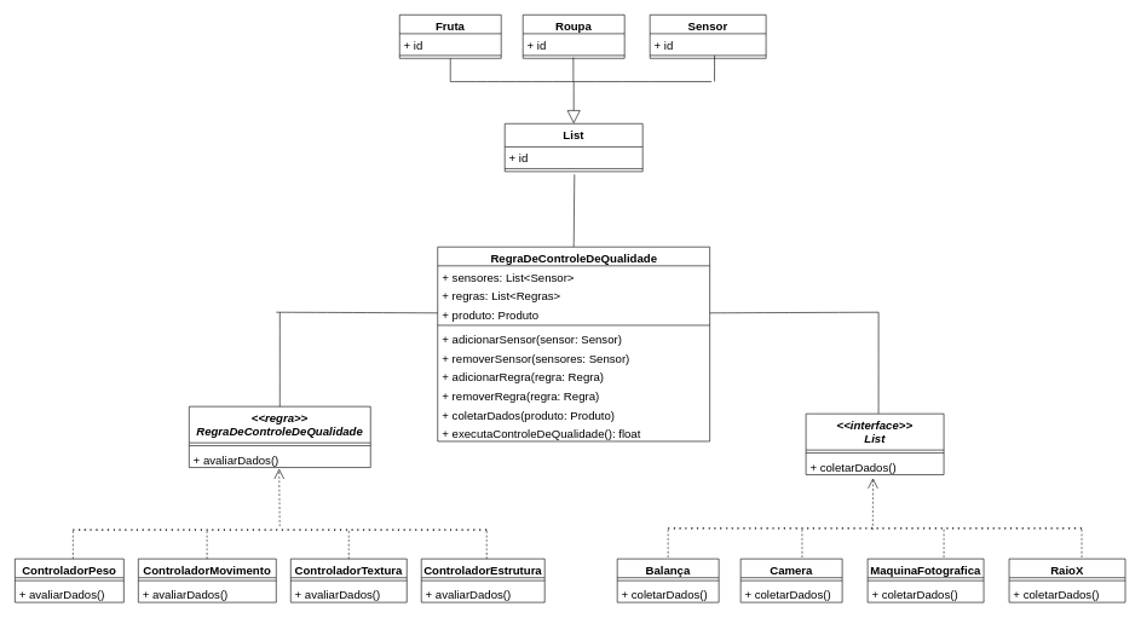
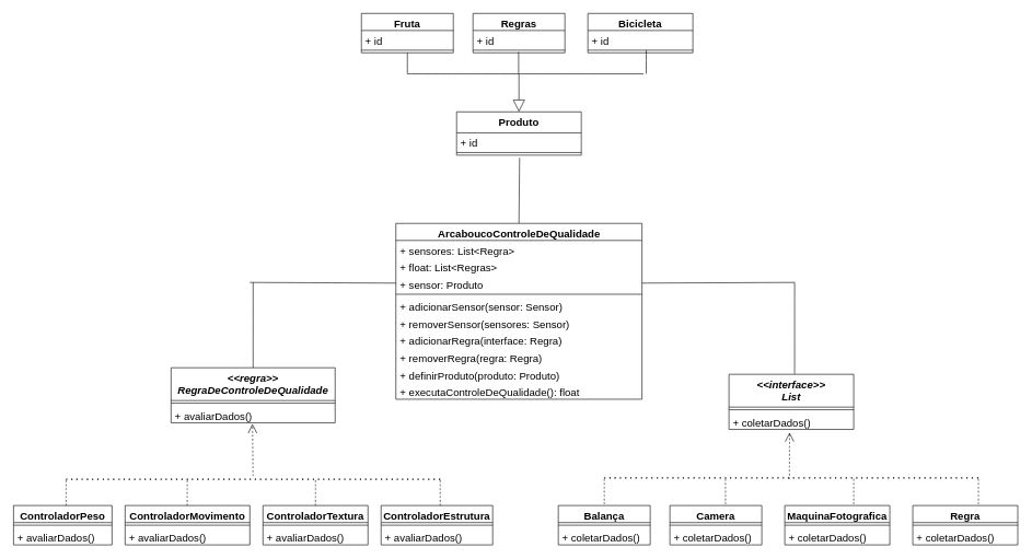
- <mxCell id="58" value="Roupa" style="swimlane;fontStyle=1;align=center;verticalAlign=top;childLayout=stackLayout;horizontal=1;startSize=26;horizontalStack=0;resizeParent=1;resizeParentMax=0;resizeLast=0;collapsible=1;marginBottom=0;whiteSpace=wrap;html=1;fontSize=16;" vertex="1" parent="1"><mxGeometry x="720" y="20" width="140" height="60" as="geometry" /></mxCell>
+ <mxCell id="58" value="Regras" style="swimlane;fontStyle=1;align=center;verticalAlign=top;childLayout=stackLayout;horizontal=1;startSize=26;horizontalStack=0;resizeParent=1;resizeParentMax=0;resizeLast=0;collapsible=1;marginBottom=0;whiteSpace=wrap;html=1;fontSize=16;" vertex="1" parent="1"><mxGeometry x="720" y="20" width="140" height="60" as="geometry" /></mxCell>
- <mxCell id="49" value="Sensor" style="swimlane;fontStyle=1;align=center;verticalAlign=top;childLayout=stackLayout;horizontal=1;startSize=26;horizontalStack=0;resizeParent=1;resizeParentMax=0;resizeLast=0;collapsible=1;marginBottom=0;whiteSpace=wrap;html=1;fontSize=16;" vertex="1" parent="1"><mxGeometry x="895" y="20" width="160" height="60" as="geometry" /></mxCell>
+ <mxCell id="49" value="Bicicleta" style="swimlane;fontStyle=1;align=center;verticalAlign=top;childLayout=stackLayout;horizontal=1;startSize=26;horizontalStack=0;resizeParent=1;resizeParentMax=0;resizeLast=0;collapsible=1;marginBottom=0;whiteSpace=wrap;html=1;fontSize=16;" vertex="1" parent="1"><mxGeometry x="895" y="20" width="160" height="60" as="geometry" /></mxCell>
- <mxCell id="52" value="List" style="swimlane;fontStyle=1;align=center;verticalAlign=top;childLayout=stackLayout;horizontal=1;startSize=32;horizontalStack=0;resizeParent=1;resizeParentMax=0;resizeLast=0;collapsible=1;marginBottom=0;whiteSpace=wrap;html=1;fontSize=16;" vertex="1" parent="1"><mxGeometry x="695" y="170" width="190" height="66" as="geometry" /></mxCell>
+ <mxCell id="52" value="Produto" style="swimlane;fontStyle=1;align=center;verticalAlign=top;childLayout=stackLayout;horizontal=1;startSize=32;horizontalStack=0;resizeParent=1;resizeParentMax=0;resizeLast=0;collapsible=1;marginBottom=0;whiteSpace=wrap;html=1;fontSize=16;" vertex="1" parent="1"><mxGeometry x="695" y="170" width="190" height="66" as="geometry" /></mxCell>
- <mxCell id="66" value="RegraDeControleDeQualidade" style="swimlane;fontStyle=1;align=center;verticalAlign=top;childLayout=stackLayout;horizontal=1;startSize=26;horizontalStack=0;resizeParent=1;resizeParentMax=0;resizeLast=0;collapsible=1;marginBottom=0;whiteSpace=wrap;html=1;fontSize=16;" vertex="1" parent="1"><mxGeometry x="602.5" y="340" width="375" height="268" as="geometry" /></mxCell>
+ <mxCell id="66" value="ArcaboucoControleDeQualidade" style="swimlane;fontStyle=1;align=center;verticalAlign=top;childLayout=stackLayout;horizontal=1;startSize=26;horizontalStack=0;resizeParent=1;resizeParentMax=0;resizeLast=0;collapsible=1;marginBottom=0;whiteSpace=wrap;html=1;fontSize=16;" vertex="1" parent="1"><mxGeometry x="602.5" y="340" width="375" height="268" as="geometry" /></mxCell>
- <mxCell id="67" value="+ sensores: List&amp;lt;Sensor&amp;gt;" style="text;strokeColor=none;fillColor=none;align=left;verticalAlign=top;spacingLeft=4;spacingRight=4;overflow=hidden;rotatable=0;points=[[0,0.5],[1,0.5]];portConstraint=eastwest;whiteSpace=wrap;html=1;fontSize=16;" vertex="1" parent="66"><mxGeometry y="26" width="375" height="26" as="geometry" /></mxCell>
+ <mxCell id="67" value="+ sensores: List&amp;lt;Regra&amp;gt;" style="text;strokeColor=none;fillColor=none;align=left;verticalAlign=top;spacingLeft=4;spacingRight=4;overflow=hidden;rotatable=0;points=[[0,0.5],[1,0.5]];portConstraint=eastwest;whiteSpace=wrap;html=1;fontSize=16;" vertex="1" parent="66"><mxGeometry y="26" width="375" height="26" as="geometry" /></mxCell>
- <mxCell id="68" value="+ regras: List&amp;lt;Regras&amp;gt;" style="text;strokeColor=none;fillColor=none;align=left;verticalAlign=top;spacingLeft=4;spacingRight=4;overflow=hidden;rotatable=0;points=[[0,0.5],[1,0.5]];portConstraint=eastwest;whiteSpace=wrap;html=1;fontSize=16;" vertex="1" parent="66"><mxGeometry y="52" width="375" height="26" as="geometry" /></mxCell>
+ <mxCell id="68" value="+ float: List&amp;lt;Regras&amp;gt;" style="text;strokeColor=none;fillColor=none;align=left;verticalAlign=top;spacingLeft=4;spacingRight=4;overflow=hidden;rotatable=0;points=[[0,0.5],[1,0.5]];portConstraint=eastwest;whiteSpace=wrap;html=1;fontSize=16;" vertex="1" parent="66"><mxGeometry y="52" width="375" height="26" as="geometry" /></mxCell>
- <mxCell id="69" value="+ produto: Produto" style="text;strokeColor=none;fillColor=none;align=left;verticalAlign=top;spacingLeft=4;spacingRight=4;overflow=hidden;rotatable=0;points=[[0,0.5],[1,0.5]];portConstraint=eastwest;whiteSpace=wrap;html=1;fontSize=16;" vertex="1" parent="66"><mxGeometry y="78" width="375" height="26" as="geometry" /></mxCell>
+ <mxCell id="69" value="+ sensor: Produto" style="text;strokeColor=none;fillColor=none;align=left;verticalAlign=top;spacingLeft=4;spacingRight=4;overflow=hidden;rotatable=0;points=[[0,0.5],[1,0.5]];portConstraint=eastwest;whiteSpace=wrap;html=1;fontSize=16;" vertex="1" parent="66"><mxGeometry y="78" width="375" height="26" as="geometry" /></mxCell>
- <mxCell id="73" value="+ adicionarRegra(regra: Regra)" style="text;strokeColor=none;fillColor=none;align=left;verticalAlign=top;spacingLeft=4;spacingRight=4;overflow=hidden;rotatable=0;points=[[0,0.5],[1,0.5]];portConstraint=eastwest;whiteSpace=wrap;html=1;fontSize=16;" vertex="1" parent="66"><mxGeometry y="164" width="375" height="26" as="geometry" /></mxCell>
+ <mxCell id="73" value="+ adicionarRegra(interface: Regra)" style="text;strokeColor=none;fillColor=none;align=left;verticalAlign=top;spacingLeft=4;spacingRight=4;overflow=hidden;rotatable=0;points=[[0,0.5],[1,0.5]];portConstraint=eastwest;whiteSpace=wrap;html=1;fontSize=16;" vertex="1" parent="66"><mxGeometry y="164" width="375" height="26" as="geometry" /></mxCell>
- <mxCell id="75" value="+ coletarDados(produto: Produto)" style="text;strokeColor=none;fillColor=none;align=left;verticalAlign=top;spacingLeft=4;spacingRight=4;overflow=hidden;rotatable=0;points=[[0,0.5],[1,0.5]];portConstraint=eastwest;whiteSpace=wrap;html=1;fontSize=16;" vertex="1" parent="66"><mxGeometry y="216" width="375" height="26" as="geometry" /></mxCell>
+ <mxCell id="75" value="+ definirProduto(produto: Produto)" style="text;strokeColor=none;fillColor=none;align=left;verticalAlign=top;spacingLeft=4;spacingRight=4;overflow=hidden;rotatable=0;points=[[0,0.5],[1,0.5]];portConstraint=eastwest;whiteSpace=wrap;html=1;fontSize=16;" vertex="1" parent="66"><mxGeometry y="216" width="375" height="26" as="geometry" /></mxCell>
- <mxCell id="11" value="RaioX" style="swimlane;fontStyle=1;align=center;verticalAlign=top;childLayout=stackLayout;horizontal=1;startSize=26;horizontalStack=0;resizeParent=1;resizeParentMax=0;resizeLast=0;collapsible=1;marginBottom=0;whiteSpace=wrap;html=1;fontSize=16;" vertex="1" parent="1"><mxGeometry x="1390" y="770" width="160" height="60" as="geometry" /></mxCell>
+ <mxCell id="11" value="Regra" style="swimlane;fontStyle=1;align=center;verticalAlign=top;childLayout=stackLayout;horizontal=1;startSize=26;horizontalStack=0;resizeParent=1;resizeParentMax=0;resizeLast=0;collapsible=1;marginBottom=0;whiteSpace=wrap;html=1;fontSize=16;" vertex="1" parent="1"><mxGeometry x="1390" y="770" width="160" height="60" as="geometry" /></mxCell>
